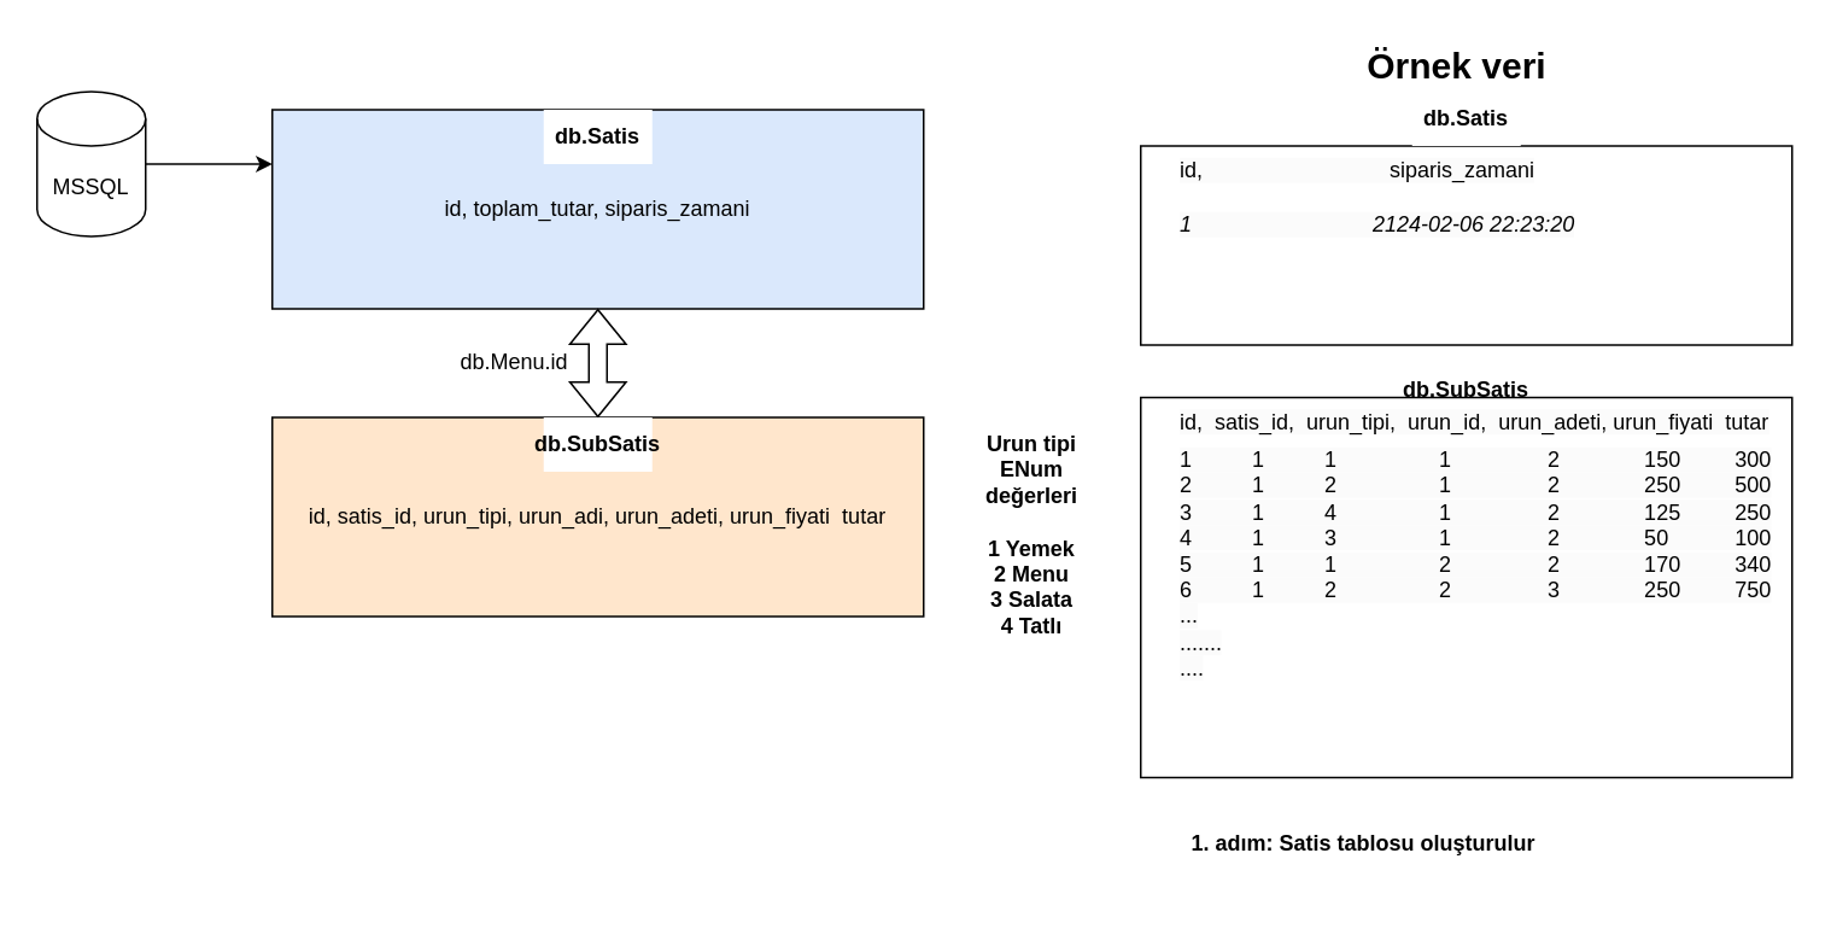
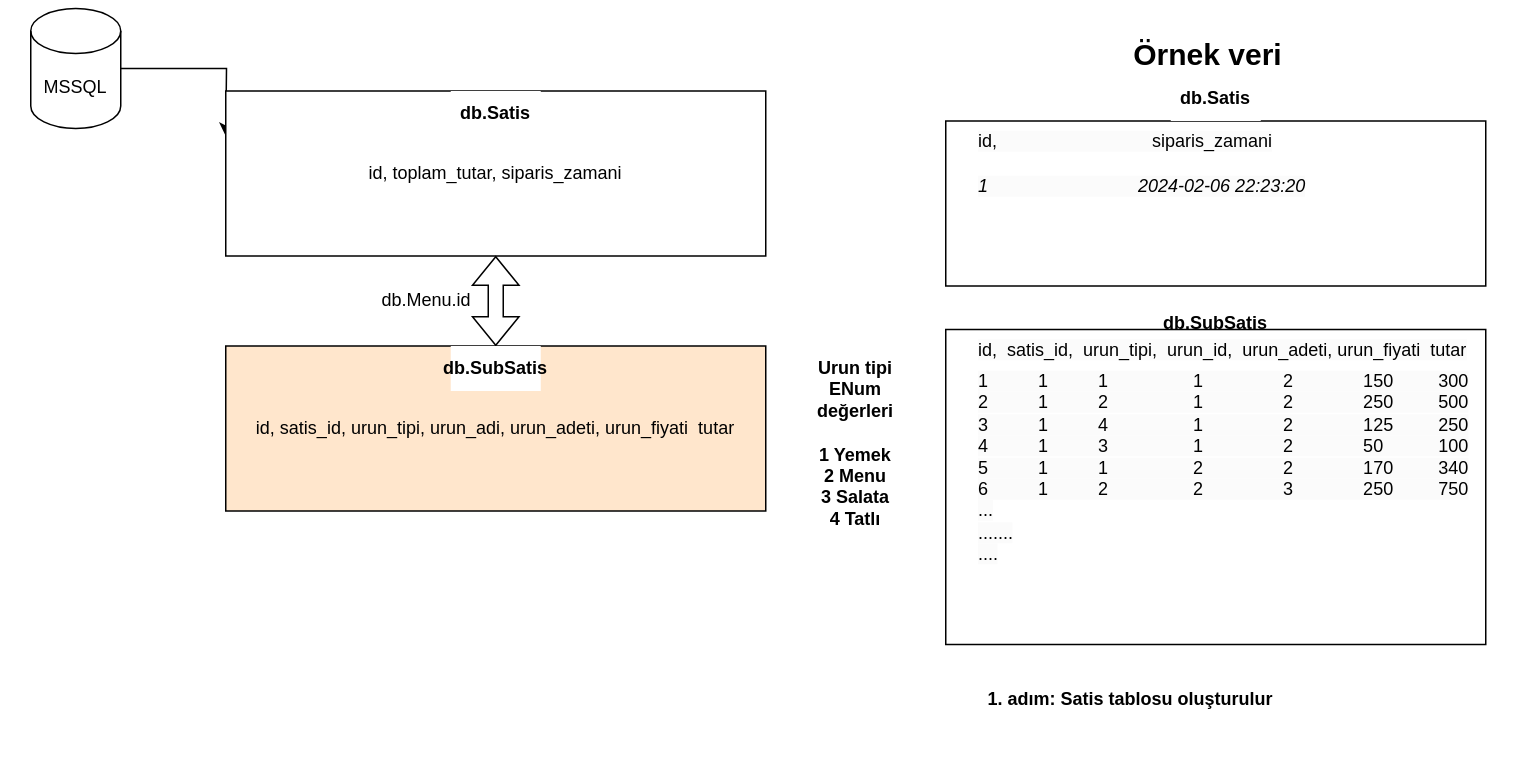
- <mxCell id="3" value="MSSQL" style="shape=cylinder3;whiteSpace=wrap;html=1;boundedLbl=1;backgroundOutline=1;size=15;" vertex="1" parent="1"><mxGeometry x="20" y="50" width="60" height="80" as="geometry" /></mxCell>
+ <mxCell id="3" value="MSSQL" style="shape=cylinder3;whiteSpace=wrap;html=1;boundedLbl=1;backgroundOutline=1;size=15;" vertex="1" parent="1"><mxGeometry x="20" y="5" width="60" height="80" as="geometry" /></mxCell>
- <mxCell id="4" value="id, toplam_tutar, siparis_zamani" style="rounded=0;whiteSpace=wrap;html=1;fillColor=#dae8fc;" vertex="1" parent="1"><mxGeometry x="150" y="60" width="360" height="110" as="geometry" /></mxCell>
+ <mxCell id="4" value="id, toplam_tutar, siparis_zamani" style="rounded=0;whiteSpace=wrap;html=1;" vertex="1" parent="1"><mxGeometry x="150" y="60" width="360" height="110" as="geometry" /></mxCell>
- <mxCell id="14" value="&lt;span style=&quot;color: rgb(0, 0, 0); font-family: Helvetica; font-size: 12px; font-variant-ligatures: normal; font-variant-caps: normal; letter-spacing: normal; orphans: 2; text-align: center; text-indent: 0px; text-transform: none; widows: 2; word-spacing: 0px; -webkit-text-stroke-width: 0px; background-color: rgb(251, 251, 251); text-decoration-thickness: initial; text-decoration-style: initial; text-decoration-color: initial; float: none; display: inline !important; font-weight: 400;&quot;&gt;&lt;i&gt;1&amp;nbsp; &amp;nbsp; &amp;nbsp; &amp;nbsp; &amp;nbsp; &amp;nbsp; &amp;nbsp; &amp;nbsp; &amp;nbsp; &amp;nbsp; &amp;nbsp; &amp;nbsp; &amp;nbsp; &amp;nbsp; &amp;nbsp; 2124-02-06 22:23:20&lt;/i&gt;&lt;br&gt;&lt;/span&gt;" style="text;whiteSpace=wrap;html=1;" vertex="1" parent="1"><mxGeometry x="650" y="110" width="340" height="40" as="geometry" /></mxCell>
+ <mxCell id="14" value="&lt;span style=&quot;color: rgb(0, 0, 0); font-family: Helvetica; font-size: 12px; font-variant-ligatures: normal; font-variant-caps: normal; letter-spacing: normal; orphans: 2; text-align: center; text-indent: 0px; text-transform: none; widows: 2; word-spacing: 0px; -webkit-text-stroke-width: 0px; background-color: rgb(251, 251, 251); text-decoration-thickness: initial; text-decoration-style: initial; text-decoration-color: initial; float: none; display: inline !important; font-weight: 400;&quot;&gt;&lt;i&gt;1&amp;nbsp; &amp;nbsp; &amp;nbsp; &amp;nbsp; &amp;nbsp; &amp;nbsp; &amp;nbsp; &amp;nbsp; &amp;nbsp; &amp;nbsp; &amp;nbsp; &amp;nbsp; &amp;nbsp; &amp;nbsp; &amp;nbsp; 2024-02-06 22:23:20&lt;/i&gt;&lt;br&gt;&lt;/span&gt;" style="text;whiteSpace=wrap;html=1;" vertex="1" parent="1"><mxGeometry x="650" y="110" width="340" height="40" as="geometry" /></mxCell>
